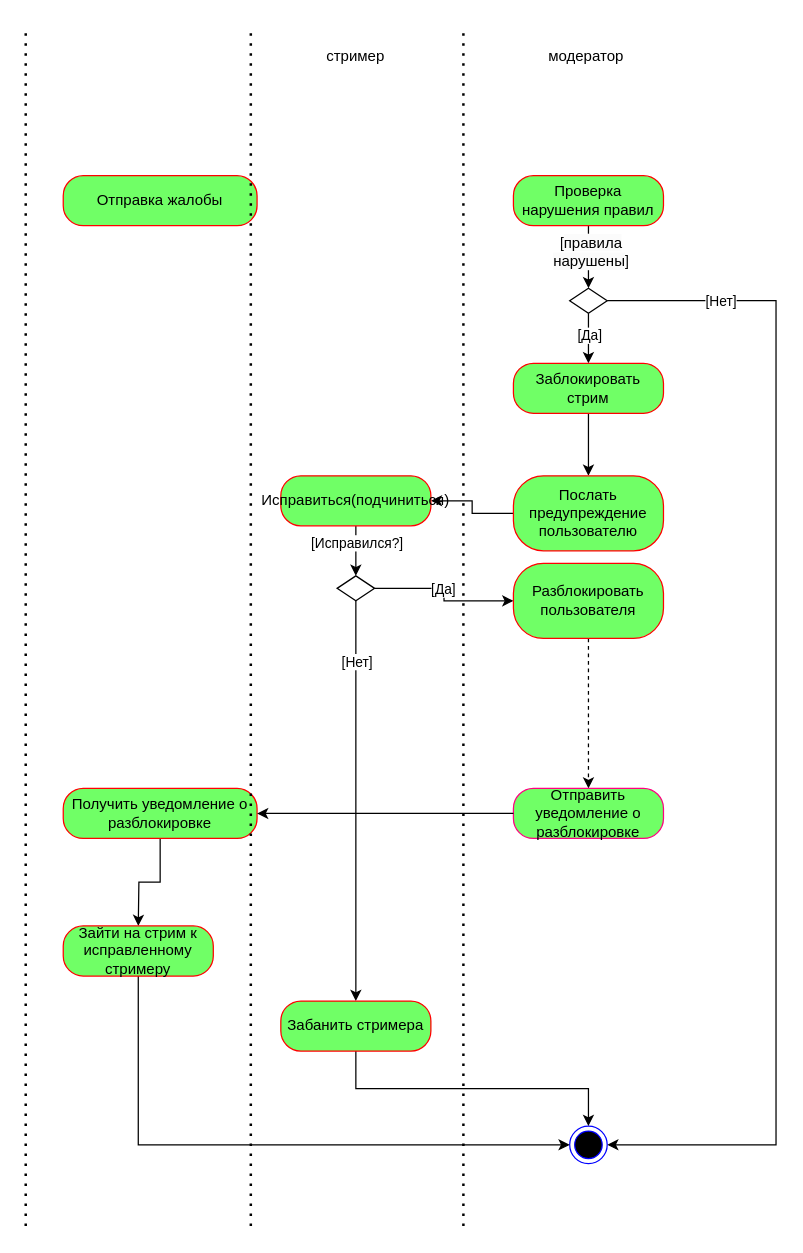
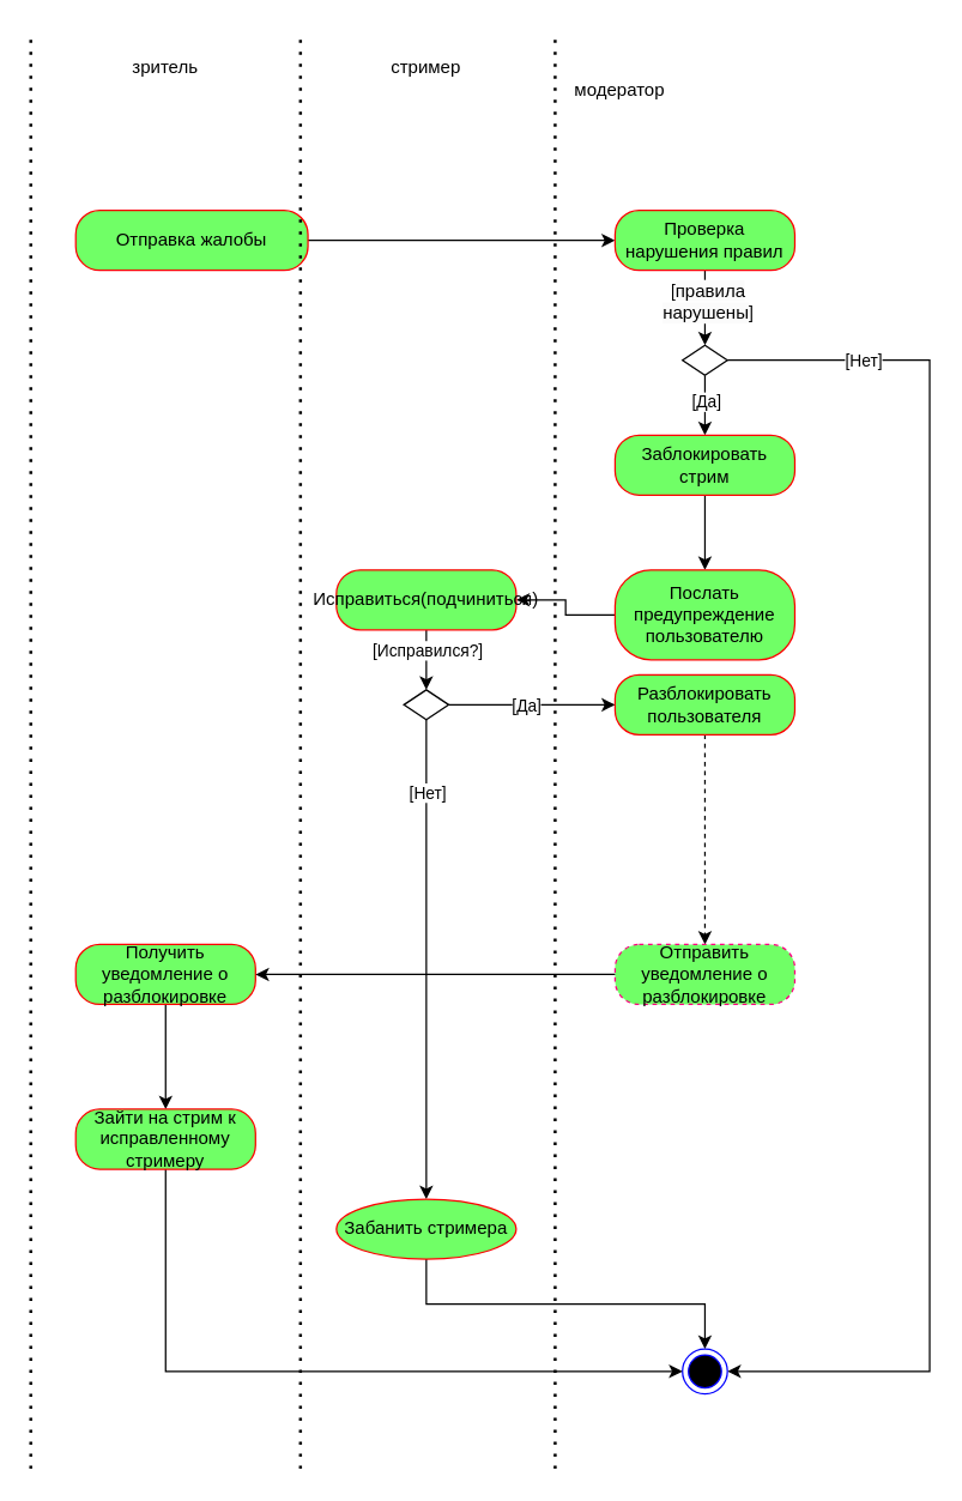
+ <mxCell id="4" value="зритель" style="text;html=1;align=center;verticalAlign=middle;whiteSpace=wrap;rounded=0;" parent="1" vertex="1"><mxGeometry x="80" y="30" width="60" height="30" as="geometry" /></mxCell>
- <mxCell id="6" value="модератор&amp;nbsp;" style="text;html=1;align=center;verticalAlign=middle;whiteSpace=wrap;rounded=0;" parent="1" vertex="1"><mxGeometry x="440" y="30" width="60" height="30" as="geometry" /></mxCell>
+ <mxCell id="6" value="модератор&amp;nbsp;" style="text;html=1;align=center;verticalAlign=middle;whiteSpace=wrap;rounded=0;" parent="1" vertex="1"><mxGeometry x="385" y="45" width="60" height="30" as="geometry" /></mxCell>
+ <mxCell id="2" style="edgeStyle=orthogonalEdgeStyle;rounded=0;orthogonalLoop=1;jettySize=auto;html=1;exitX=1;exitY=0.5;exitDx=0;exitDy=0;entryX=0;entryY=0.5;entryDx=0;entryDy=0;" parent="1" source="3" target="9" edge="1"><mxGeometry relative="1" as="geometry" /></mxCell>
- <mxCell id="32" value="Разблокировать пользователя" style="rounded=1;whiteSpace=wrap;html=1;arcSize=40;fontColor=#000000;fillColor=#70ff66;strokeColor=#FF0000;" parent="1" vertex="1"><mxGeometry x="410" y="450" width="120" height="60" as="geometry" /></mxCell>
+ <mxCell id="32" value="Разблокировать пользователя" style="rounded=1;whiteSpace=wrap;html=1;arcSize=40;fontColor=#000000;fillColor=#70ff66;strokeColor=#FF0000;" parent="1" vertex="1"><mxGeometry x="410" y="450" width="120" height="40" as="geometry" /></mxCell>
- <mxCell id="35" value="Получить уведомление о разблокировке" style="rounded=1;whiteSpace=wrap;html=1;arcSize=40;fontColor=#000000;fillColor=#70ff66;strokeColor=#FF0000;" parent="1" vertex="1"><mxGeometry x="50" y="630" width="155" height="40" as="geometry" /></mxCell>
+ <mxCell id="35" value="Получить уведомление о разблокировке" style="rounded=1;whiteSpace=wrap;html=1;arcSize=40;fontColor=#000000;fillColor=#70ff66;strokeColor=#FF0000;" parent="1" vertex="1"><mxGeometry x="50" y="630" width="120" height="40" as="geometry" /></mxCell>
- <mxCell id="33" value="Отправить уведомление о разблокировке" style="rounded=1;whiteSpace=wrap;html=1;arcSize=40;fontColor=#000000;fillColor=#70ff66;strokeColor=#FF0080;" parent="1" vertex="1"><mxGeometry x="410" y="630" width="120" height="40" as="geometry" /></mxCell>
+ <mxCell id="33" value="Отправить уведомление о разблокировке" style="rounded=1;whiteSpace=wrap;html=1;arcSize=40;fontColor=#000000;fillColor=#70ff66;strokeColor=#FF0080;dashed=1;" parent="1" vertex="1"><mxGeometry x="410" y="630" width="120" height="40" as="geometry" /></mxCell>
- <mxCell id="29" value="Забанить стримера" style="rounded=1;whiteSpace=wrap;html=1;arcSize=40;fontColor=#000000;fillColor=#70ff66;strokeColor=#FF0000;" parent="1" vertex="1"><mxGeometry x="224" y="800" width="120" height="40" as="geometry" /></mxCell>
+ <mxCell id="29" value="Забанить стримера" style="ellipse;whiteSpace=wrap;html=1;arcSize=40;fontColor=#000000;fillColor=#70ff66;strokeColor=#FF0000;" parent="1" vertex="1"><mxGeometry x="224" y="800" width="120" height="40" as="geometry" /></mxCell>
